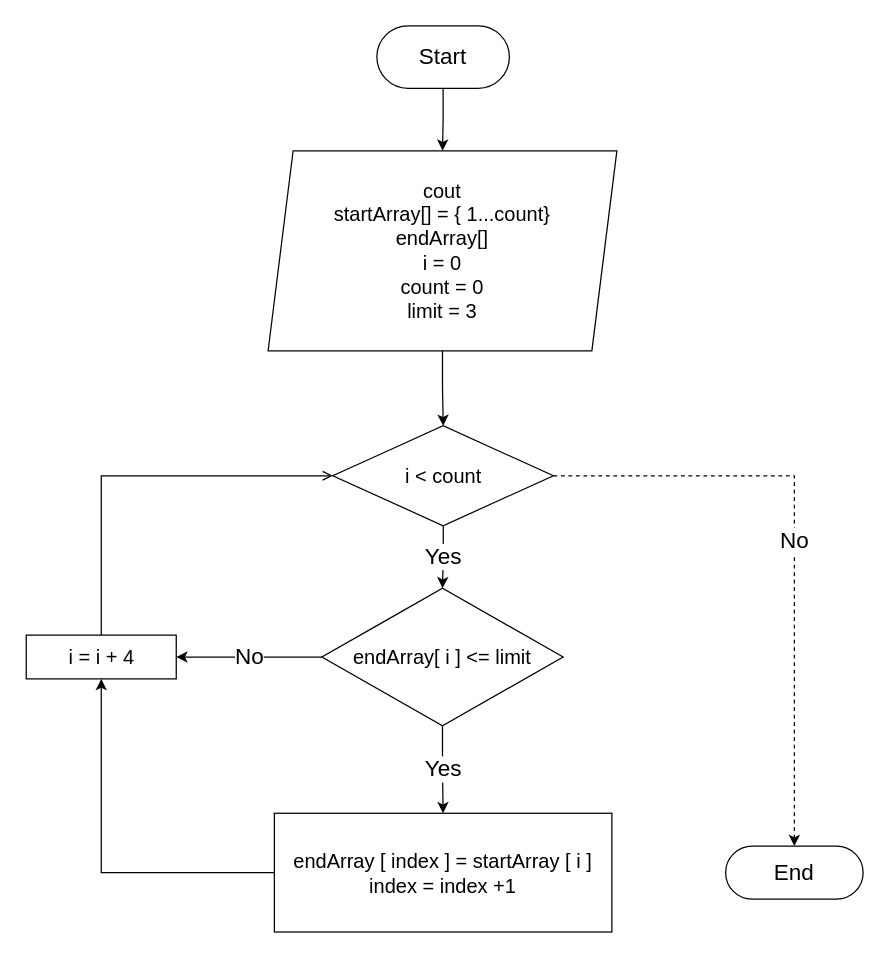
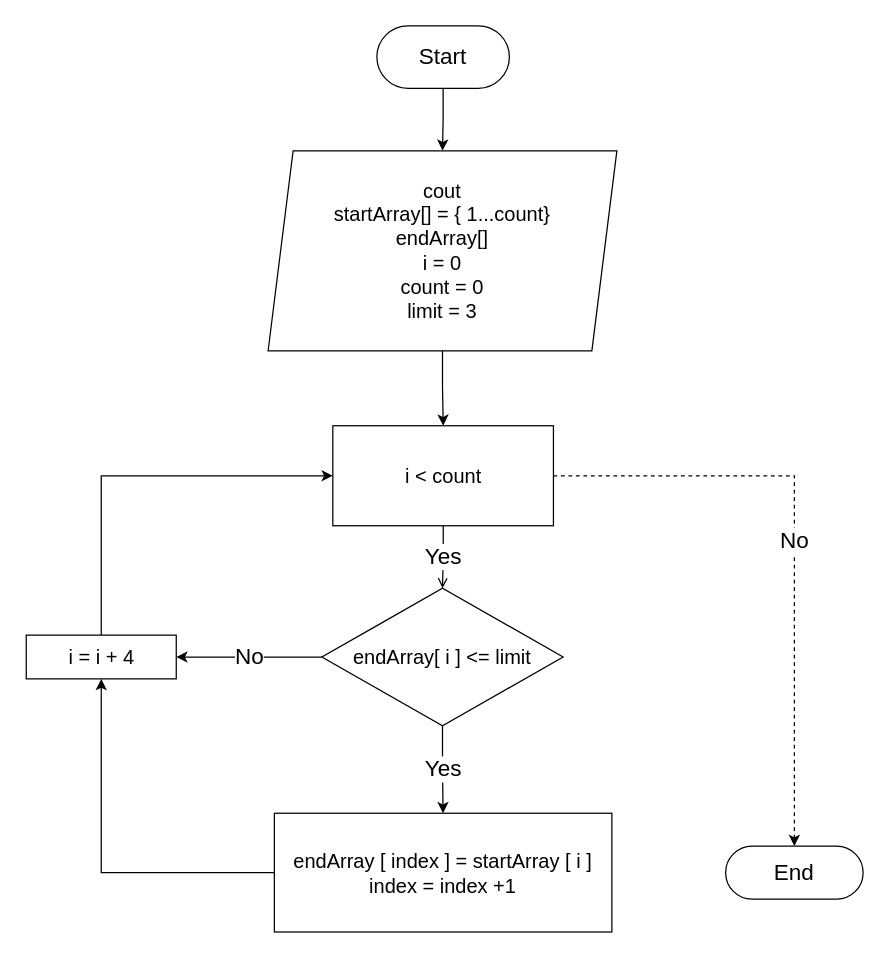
- <mxCell id="14" style="edgeStyle=orthogonalEdgeStyle;rounded=0;orthogonalLoop=1;jettySize=auto;html=1;exitX=0.5;exitY=0;exitDx=0;exitDy=0;entryX=0;entryY=0.5;entryDx=0;entryDy=0;fontSize=18;endArrow=open;" edge="1" parent="1" source="15" target="8"><mxGeometry relative="1" as="geometry" /></mxCell>
+ <mxCell id="14" style="edgeStyle=orthogonalEdgeStyle;rounded=0;orthogonalLoop=1;jettySize=auto;html=1;exitX=0.5;exitY=0;exitDx=0;exitDy=0;entryX=0;entryY=0.5;entryDx=0;entryDy=0;fontSize=18;" edge="1" parent="1" source="15" target="8"><mxGeometry relative="1" as="geometry" /></mxCell>
- <mxCell id="8" value="&lt;font size=&quot;3&quot;&gt;i &amp;lt; count&lt;/font&gt;" style="rhombus;whiteSpace=wrap;html=1;rounded=1;arcSize=0;" vertex="1" parent="1"><mxGeometry x="265.75" y="340" width="176.5" height="80" as="geometry" /></mxCell>
+ <mxCell id="8" value="&lt;font size=&quot;3&quot;&gt;i &amp;lt; count&lt;/font&gt;" style="whiteSpace=wrap;html=1;arcSize=0;rounded=1;" vertex="1" parent="1"><mxGeometry x="265.75" y="340" width="176.5" height="80" as="geometry" /></mxCell>
- <mxCell id="6" value="Yes" style="edgeStyle=orthogonalEdgeStyle;rounded=0;orthogonalLoop=1;jettySize=auto;html=1;fontSize=18;" edge="1" parent="1" source="8" target="11"><mxGeometry relative="1" as="geometry" /></mxCell>
+ <mxCell id="6" value="Yes" style="edgeStyle=orthogonalEdgeStyle;rounded=0;orthogonalLoop=1;jettySize=auto;html=1;fontSize=18;endArrow=open;" edge="1" parent="1" source="8" target="11"><mxGeometry relative="1" as="geometry" /></mxCell>
